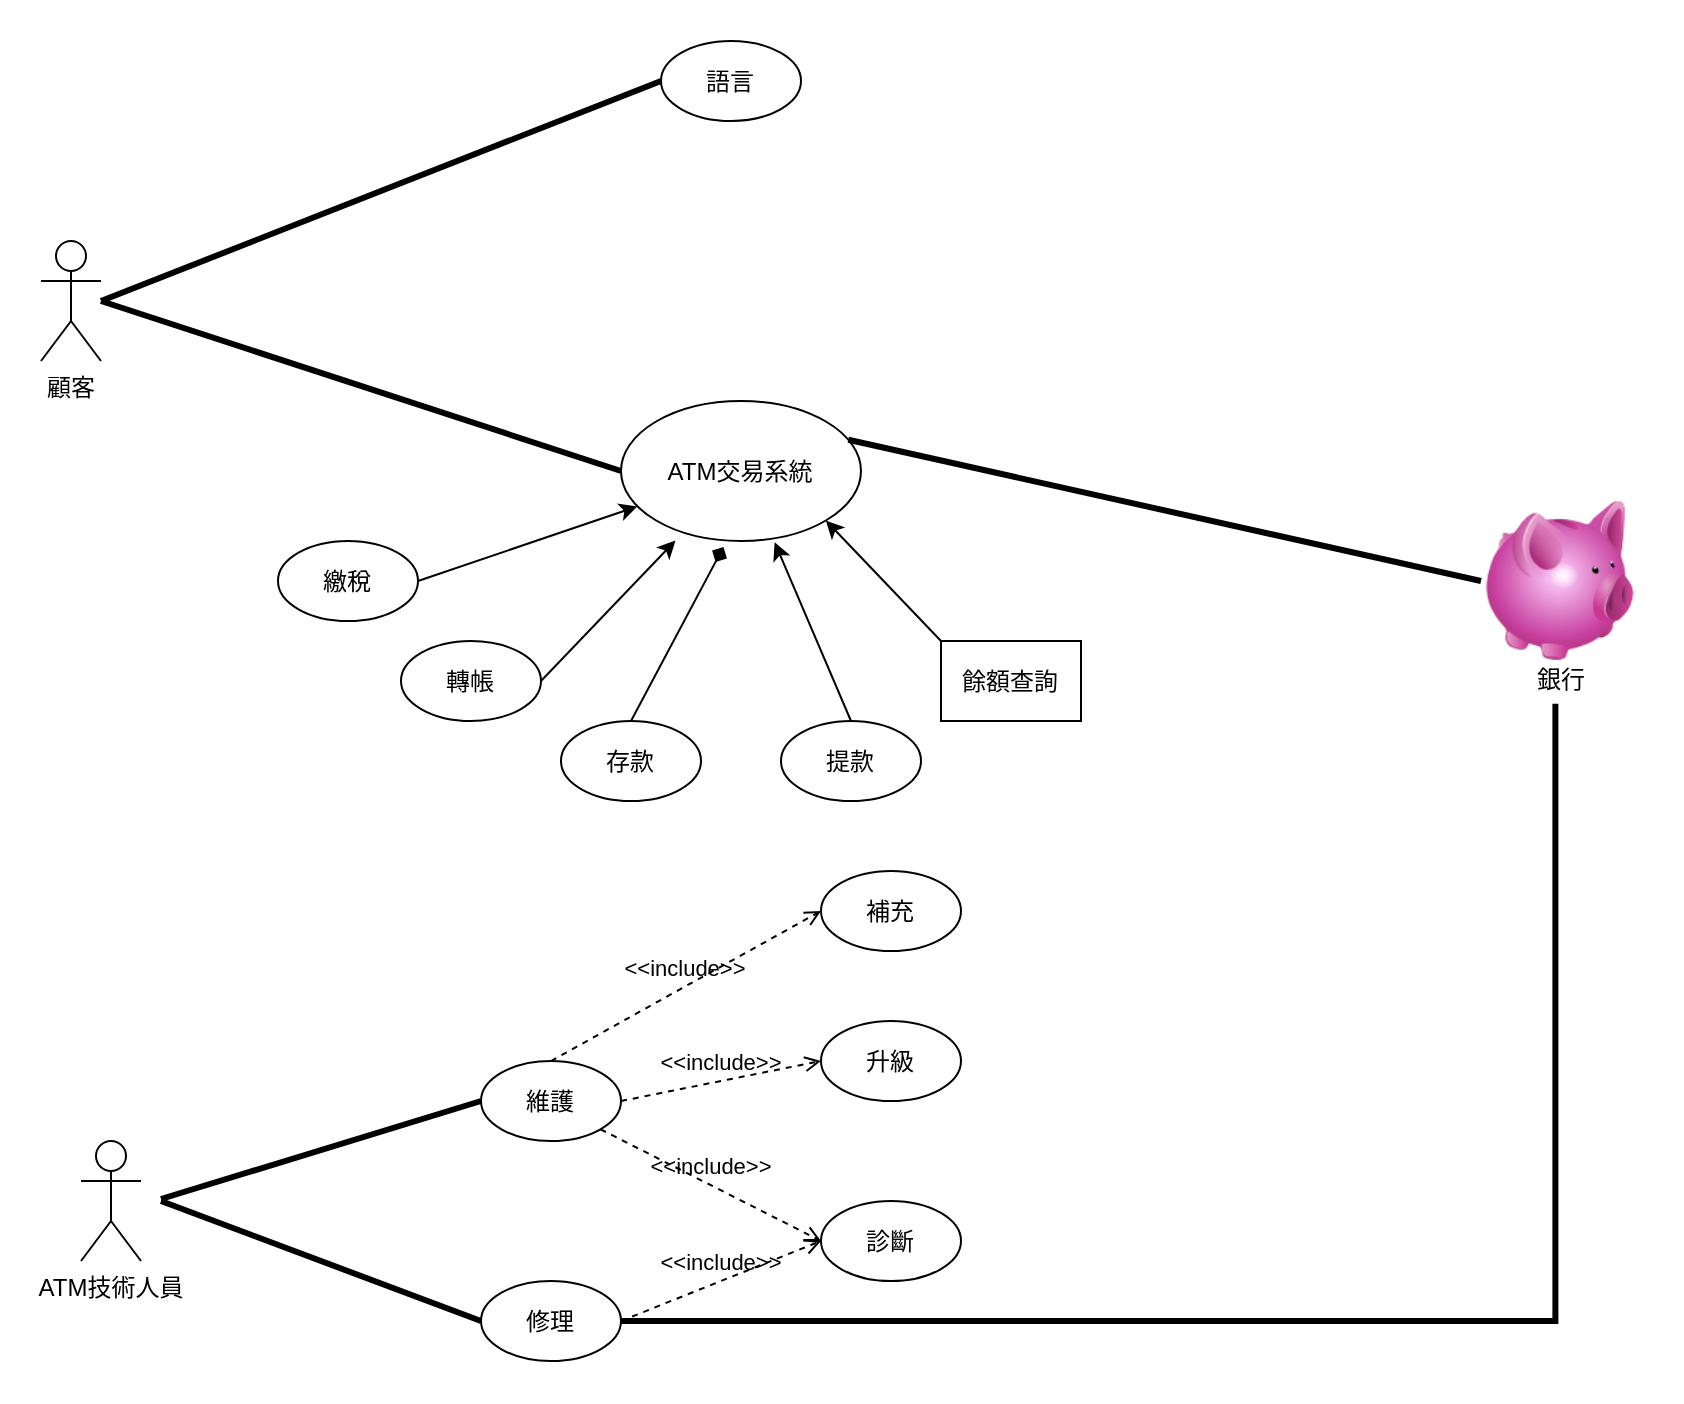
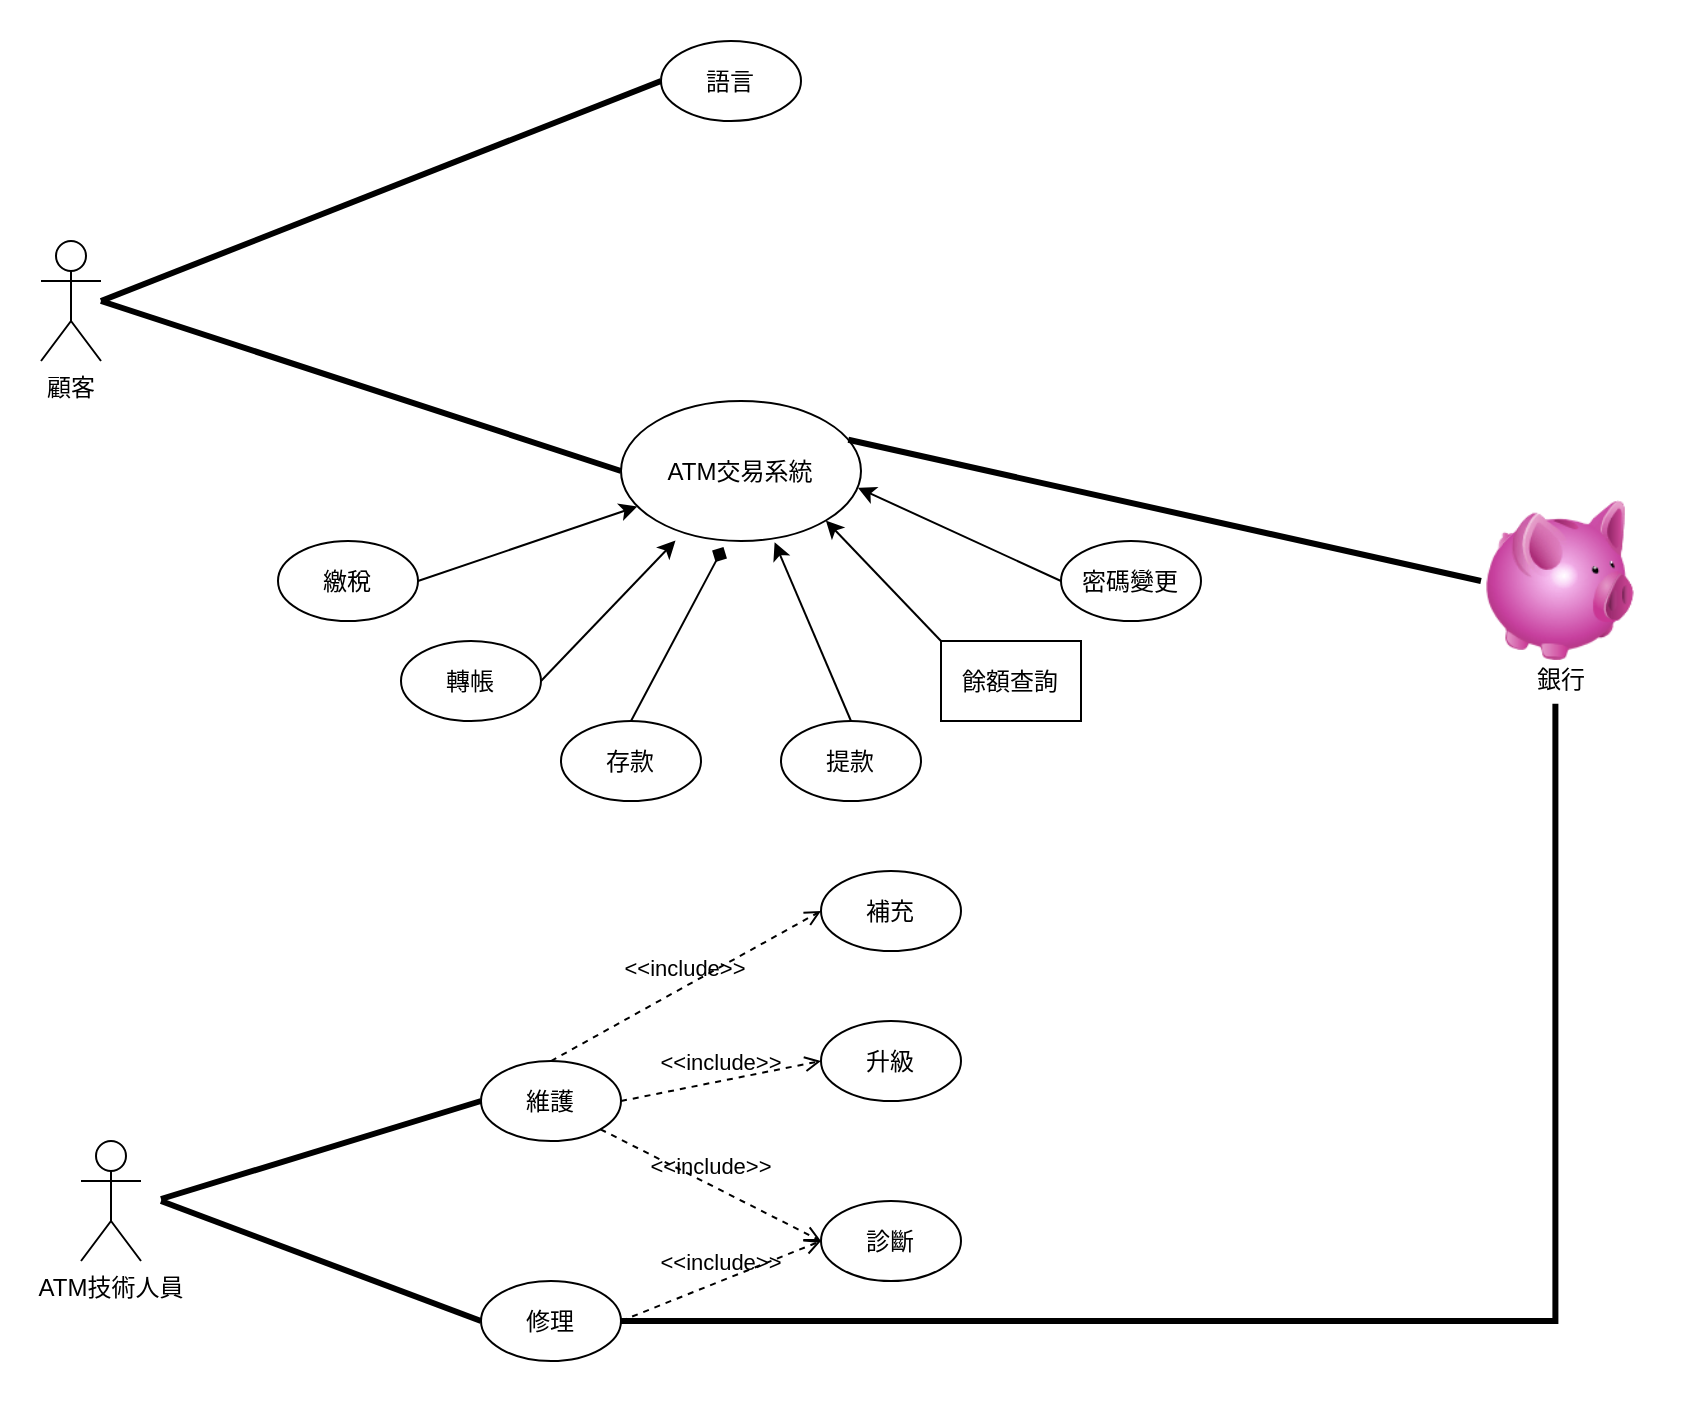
+ <mxCell id="14" style="edgeStyle=none;rounded=0;orthogonalLoop=1;jettySize=auto;html=1;exitX=0;exitY=0.5;exitDx=0;exitDy=0;entryX=0.987;entryY=0.62;entryDx=0;entryDy=0;entryPerimeter=0;" edge="1" parent="1" source="15" target="21"><mxGeometry relative="1" as="geometry" /></mxCell>
+ <mxCell id="15" value="密碼變更" style="ellipse;" vertex="1" parent="1"><mxGeometry x="530" y="270" width="70" height="40" as="geometry" /></mxCell>
